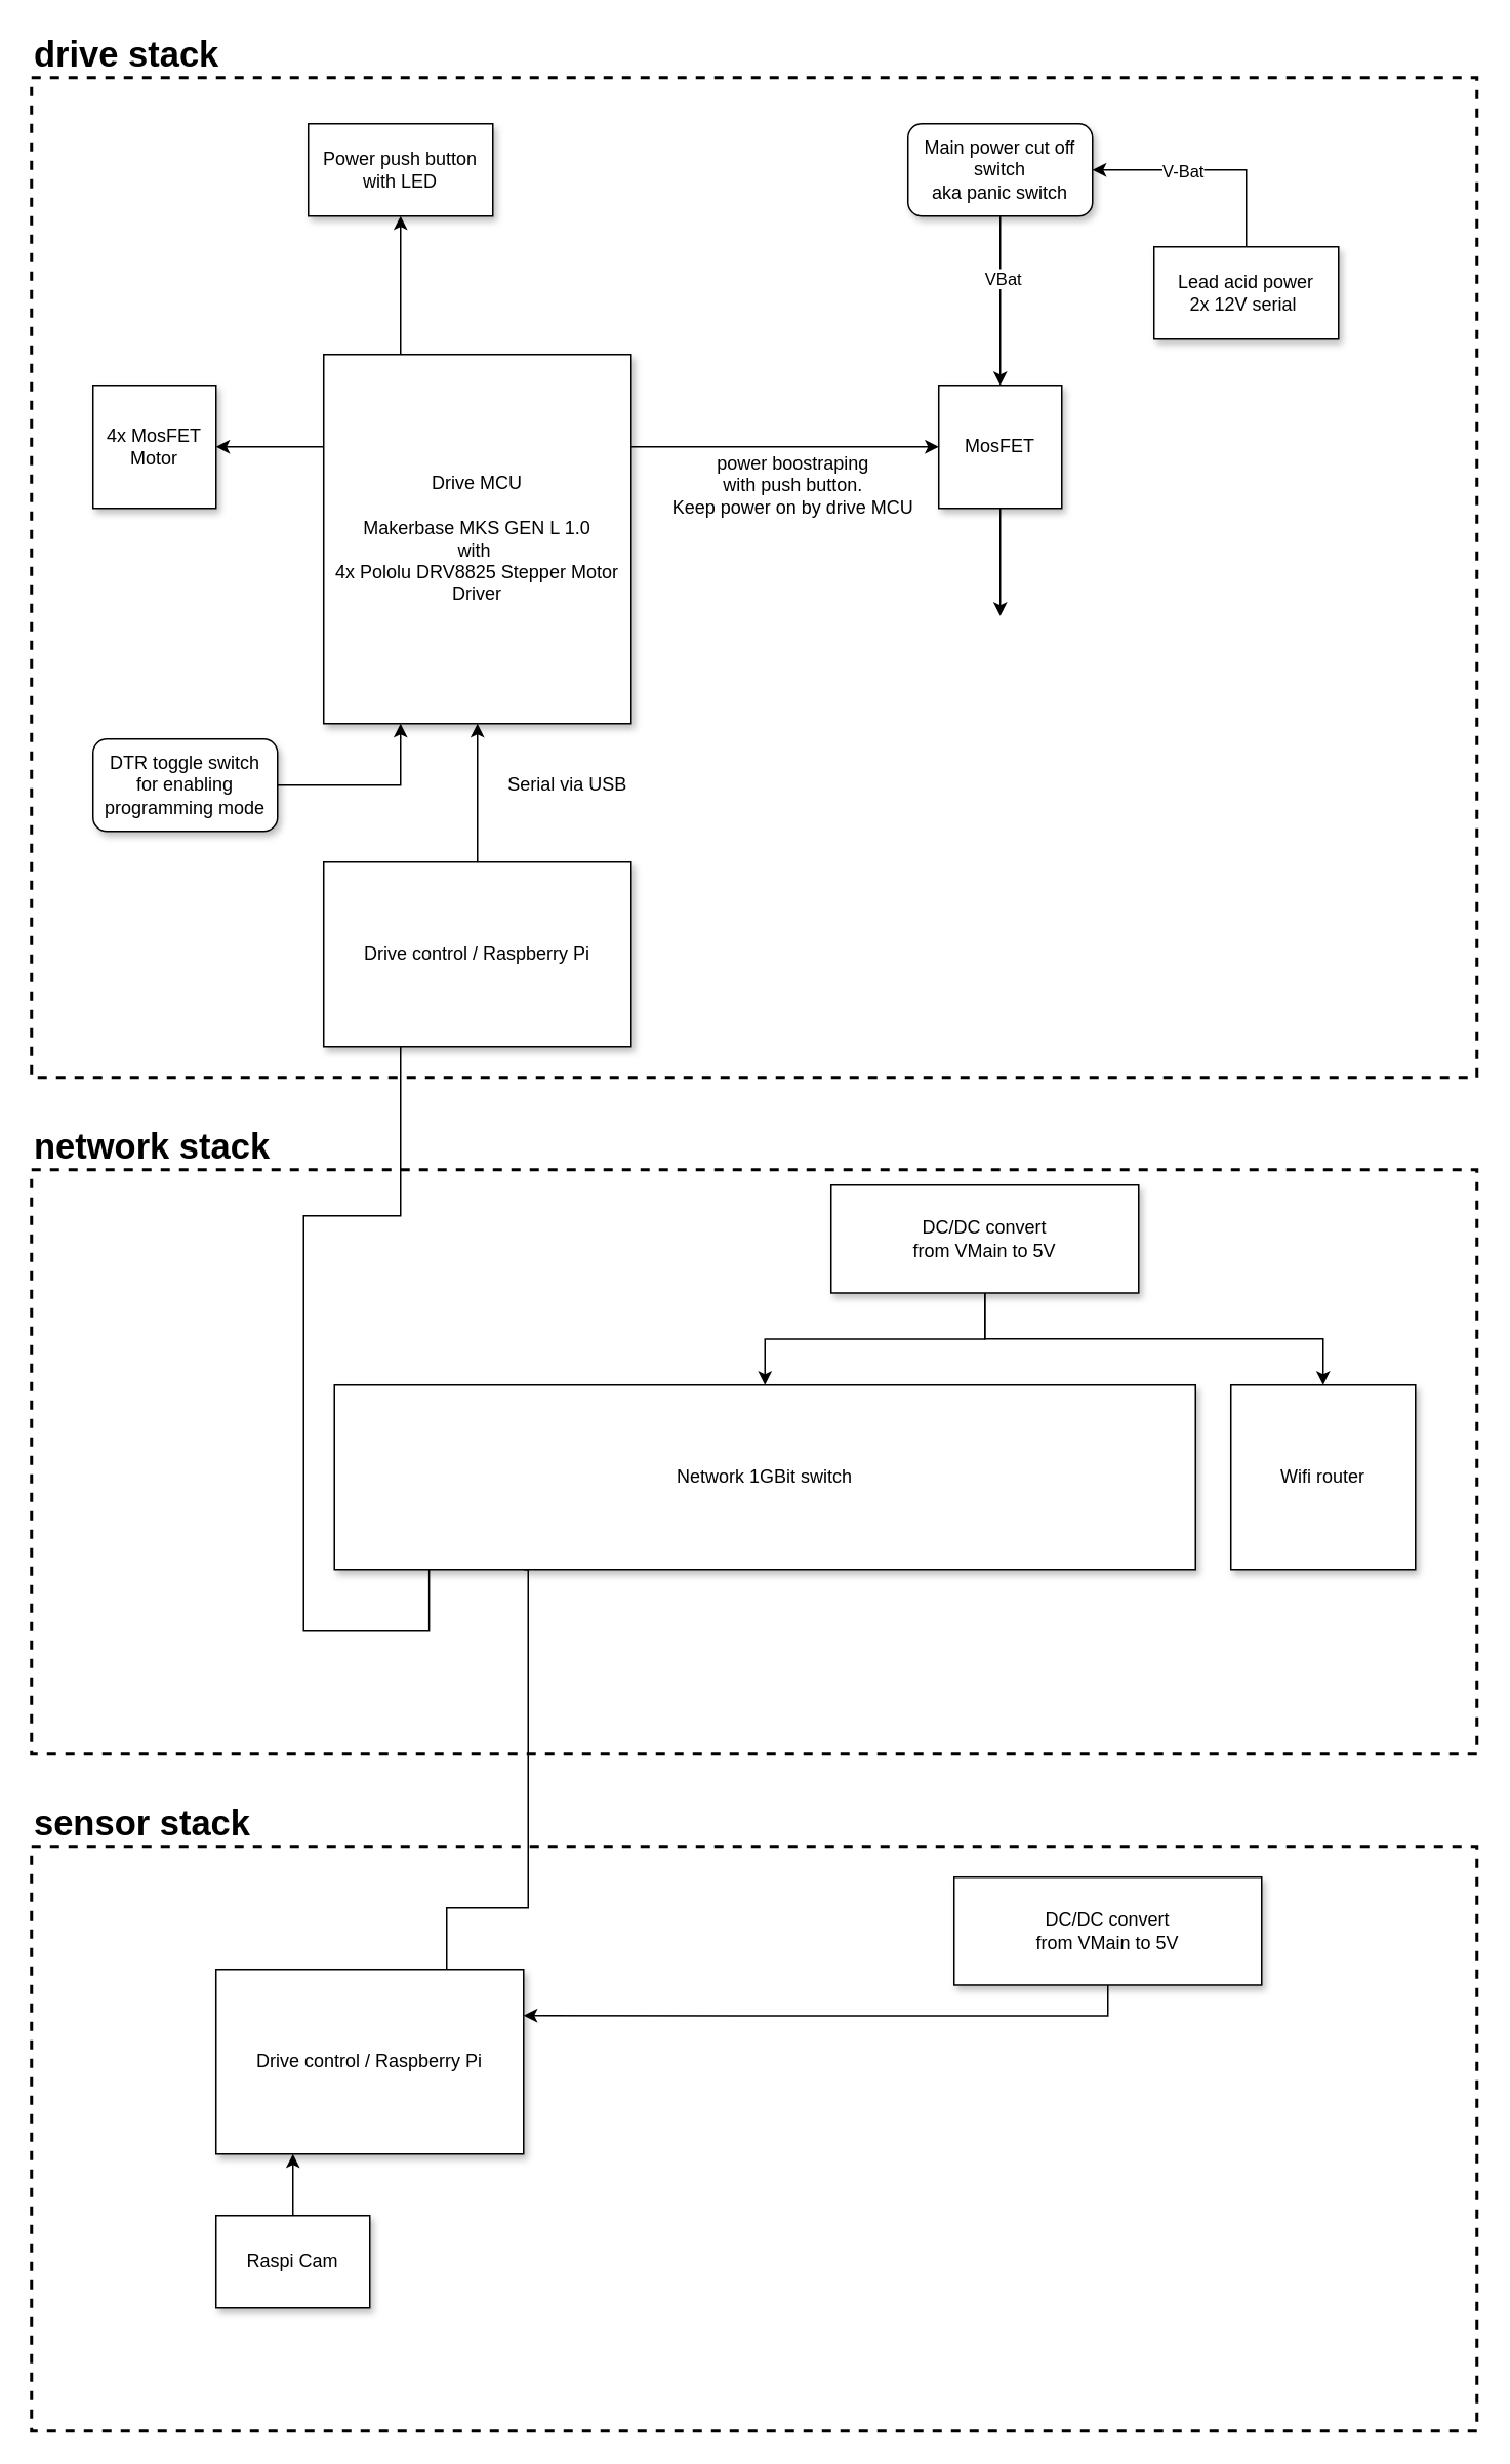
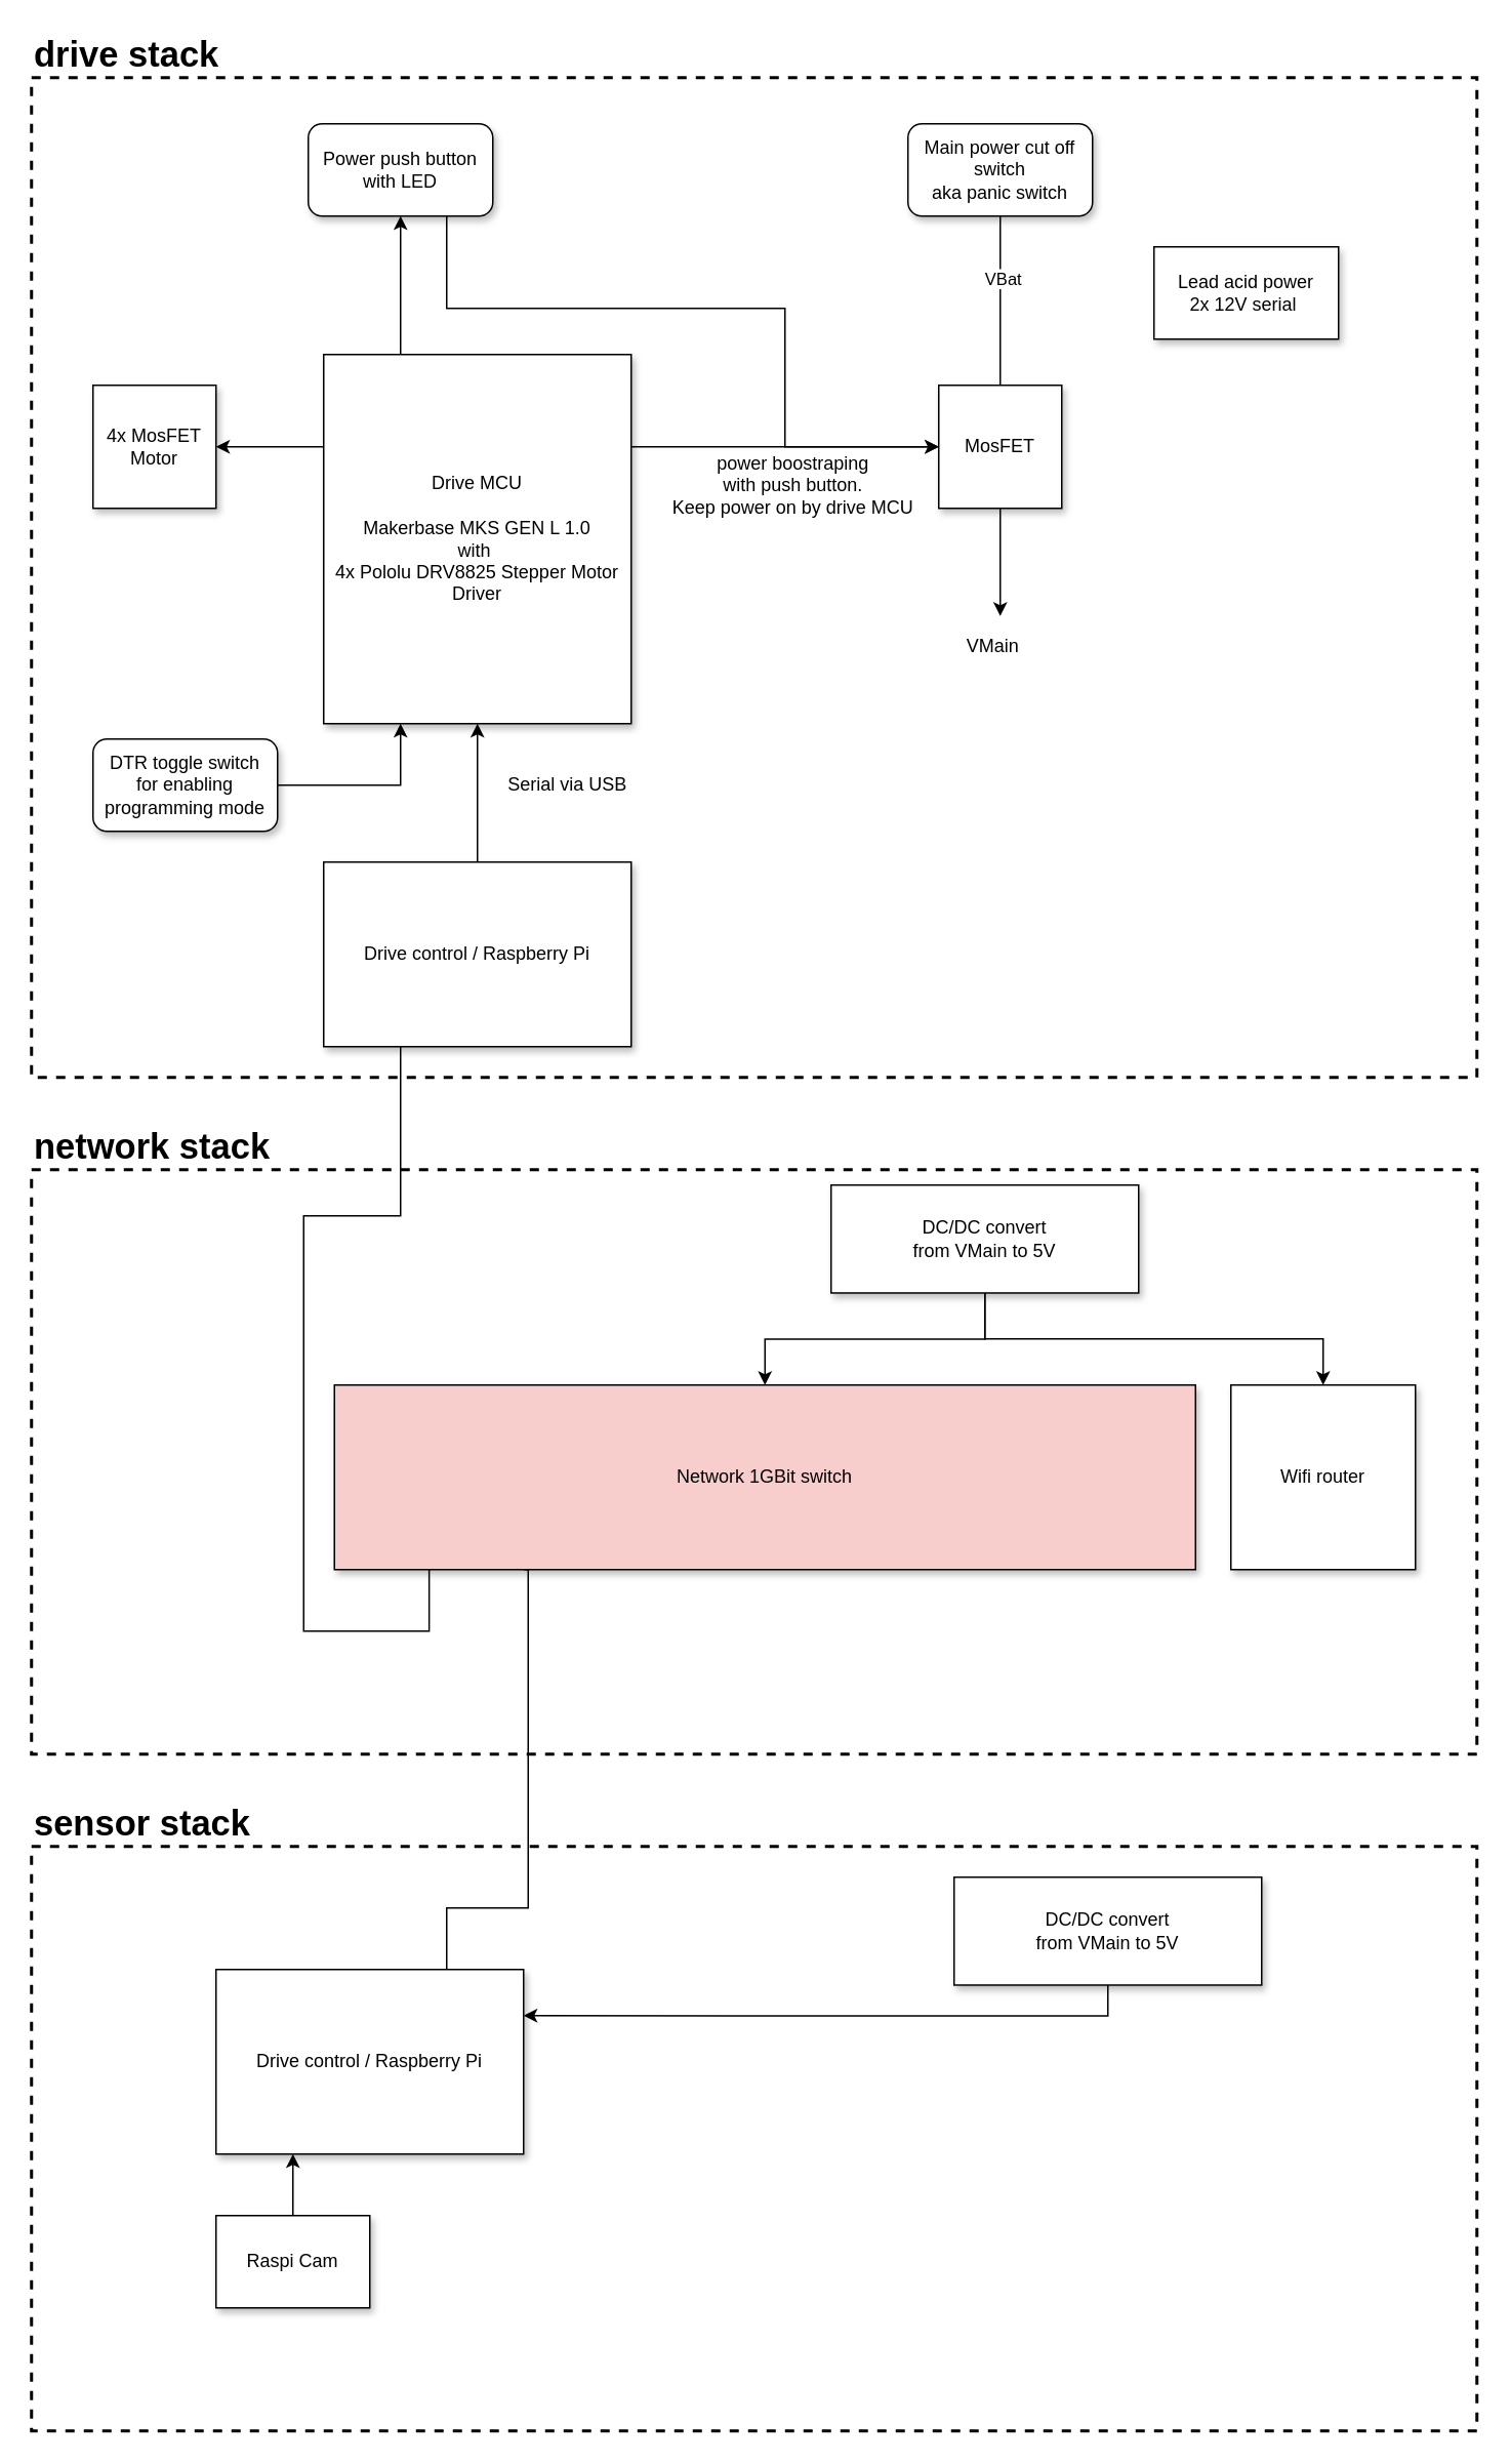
- <mxCell id="12" value="Power push button with LED" style="whiteSpace=wrap;html=1;shadow=1;rounded=0;" vertex="1" parent="11"><mxGeometry x="180" y="30" width="120" height="60" as="geometry" /></mxCell>
+ <mxCell id="12" value="Power push button with LED" style="rounded=1;whiteSpace=wrap;html=1;shadow=1;" vertex="1" parent="11"><mxGeometry x="180" y="30" width="120" height="60" as="geometry" /></mxCell>
- <mxCell id="18" style="edgeStyle=orthogonalEdgeStyle;rounded=0;orthogonalLoop=1;jettySize=auto;html=1;exitX=0.5;exitY=0;exitDx=0;exitDy=0;entryX=1;entryY=0.5;entryDx=0;entryDy=0;" edge="1" parent="11" source="20" target="17"><mxGeometry relative="1" as="geometry" /></mxCell>
- <mxCell id="19" value="V-Bat" style="edgeLabel;html=1;align=center;verticalAlign=middle;resizable=0;points=[];" vertex="1" connectable="0" parent="18"><mxGeometry x="-0.227" relative="1" as="geometry"><mxPoint x="-34" as="offset" /></mxGeometry></mxCell>
+ <mxCell id="23" style="edgeStyle=orthogonalEdgeStyle;rounded=0;orthogonalLoop=1;jettySize=auto;html=1;entryX=0;entryY=0.5;entryDx=0;entryDy=0;exitX=0.75;exitY=1;exitDx=0;exitDy=0;" edge="1" parent="11" source="12" target="22"><mxGeometry relative="1" as="geometry"><mxPoint x="-90" y="-140" as="sourcePoint" /><Array as="points"><mxPoint x="270" y="150" /><mxPoint x="490" y="150" /><mxPoint x="490" y="240" /></Array></mxGeometry></mxCell>
- <mxCell id="25" style="edgeStyle=orthogonalEdgeStyle;rounded=0;orthogonalLoop=1;jettySize=auto;html=1;exitX=0.5;exitY=1;exitDx=0;exitDy=0;" edge="1" parent="11" source="17" target="22"><mxGeometry relative="1" as="geometry" /></mxCell>
+ <mxCell id="25" style="edgeStyle=orthogonalEdgeStyle;rounded=0;orthogonalLoop=1;jettySize=auto;html=1;exitX=0.5;exitY=1;exitDx=0;exitDy=0;endArrow=none;" edge="1" parent="11" source="17" target="22"><mxGeometry relative="1" as="geometry" /></mxCell>
+ <mxCell id="33" value="VMain" style="text;html=1;align=center;verticalAlign=middle;resizable=0;points=[];autosize=1;strokeColor=none;fillColor=none;fontSize=12;" vertex="1" parent="11"><mxGeometry x="600" y="360" width="50" height="20" as="geometry" /></mxCell>
- <mxCell id="3" value="Network 1GBit switch" style="rounded=0;whiteSpace=wrap;html=1;shadow=1;points=[[0.11,1,0,0,0],[0.22,1,0,0,0],[0.25,0,0,0,0],[0.33,1,0,0,0],[0.44,1,0,0,0],[0.5,0,0,0,0],[0.56,1,0,0,0],[0.67,1,0,0,0],[0.75,0,0,0,0],[0.78,1,0,0,0],[0.89,1,0,0,0]];" vertex="1" parent="2"><mxGeometry x="197" y="140" width="560" height="120" as="geometry" /></mxCell>
+ <mxCell id="3" value="Network 1GBit switch" style="rounded=0;whiteSpace=wrap;html=1;shadow=1;points=[[0.11,1,0,0,0],[0.22,1,0,0,0],[0.25,0,0,0,0],[0.33,1,0,0,0],[0.44,1,0,0,0],[0.5,0,0,0,0],[0.56,1,0,0,0],[0.67,1,0,0,0],[0.75,0,0,0,0],[0.78,1,0,0,0],[0.89,1,0,0,0]];fillColor=#f8cecc;" vertex="1" parent="2"><mxGeometry x="197" y="140" width="560" height="120" as="geometry" /></mxCell>
